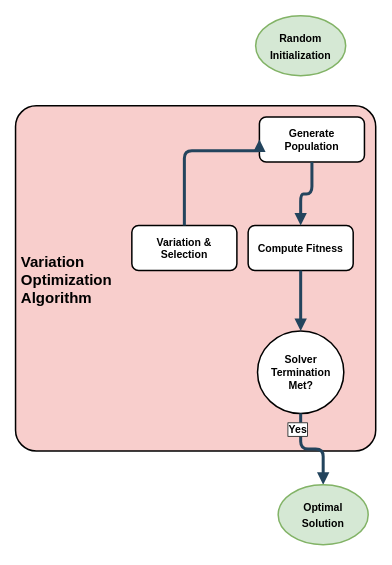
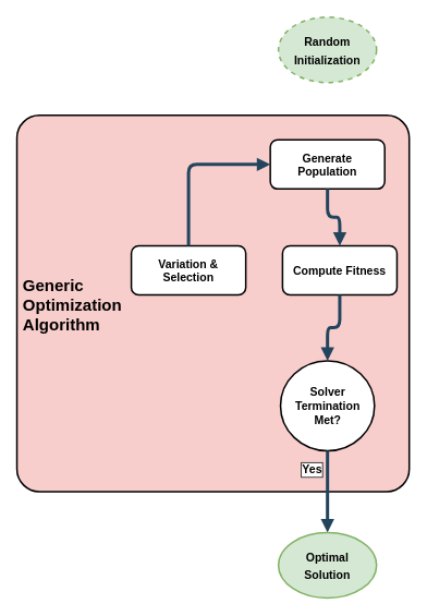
- <mxCell id="11" value="&lt;font style=&quot;font-size: 14px;&quot;&gt;&lt;b&gt;Random Initialization&lt;br&gt;&lt;/b&gt;&lt;/font&gt;" style="ellipse;whiteSpace=wrap;html=1;rounded=1;shadow=0;labelBackgroundColor=none;fontSize=18;strokeColor=#82b366;strokeWidth=2;fillColor=#d5e8d4;container=0;" parent="2" vertex="1"><mxGeometry x="320" width="120" height="80" as="geometry" /></mxCell>
+ <mxCell id="11" value="&lt;font style=&quot;font-size: 14px;&quot;&gt;&lt;b&gt;Random Initialization&lt;br&gt;&lt;/b&gt;&lt;/font&gt;" style="ellipse;whiteSpace=wrap;html=1;rounded=1;shadow=0;labelBackgroundColor=none;fontSize=18;strokeColor=#82b366;strokeWidth=2;fillColor=#d5e8d4;container=0;dashed=1;" parent="2" vertex="1"><mxGeometry x="320" width="120" height="80" as="geometry" /></mxCell>
- <mxCell id="4" value="Generate&#10;Population" style="rounded=1;fillColor=#FFFFFF;strokeColor=default;shadow=0;gradientColor=none;fontStyle=1;fontColor=#000000;fontSize=14;strokeWidth=2;container=0;" parent="2" vertex="1"><mxGeometry x="325" y="135" width="140" height="60" as="geometry" /></mxCell>
+ <mxCell id="4" value="Generate&#10;Population" style="rounded=1;fillColor=#FFFFFF;strokeColor=default;shadow=0;gradientColor=none;fontStyle=1;fontColor=#000000;fontSize=14;strokeWidth=2;container=0;" parent="2" vertex="1"><mxGeometry x="310" y="150" width="140" height="60" as="geometry" /></mxCell>
- <mxCell id="13" value="Variation &amp;&#10;Selection" style="rounded=1;fillColor=#FFFFFF;strokeColor=default;shadow=0;gradientColor=none;fontStyle=1;fontColor=#000000;fontSize=14;strokeWidth=2;container=0;" parent="2" vertex="1"><mxGeometry x="155" y="279.5" width="140" height="60" as="geometry" /></mxCell>
+ <mxCell id="13" value="Variation &amp;&#10;Selection" style="rounded=1;fillColor=#FFFFFF;strokeColor=default;shadow=0;gradientColor=none;fontStyle=1;fontColor=#000000;fontSize=14;strokeWidth=2;container=0;" parent="2" vertex="1"><mxGeometry x="140" y="279.5" width="140" height="60" as="geometry" /></mxCell>
- <mxCell id="5" value="Compute Fitness" style="rounded=1;fillColor=#FFFFFF;strokeColor=default;shadow=0;gradientColor=none;fontStyle=1;fontColor=#000000;fontSize=14;strokeWidth=2;container=0;" parent="2" vertex="1"><mxGeometry x="310" y="279.5" width="140" height="60" as="geometry" /></mxCell>
+ <mxCell id="5" value="Compute Fitness" style="rounded=1;fillColor=#FFFFFF;strokeColor=default;shadow=0;gradientColor=none;fontStyle=1;fontColor=#000000;fontSize=14;strokeWidth=2;container=0;" parent="2" vertex="1"><mxGeometry x="325" y="279.5" width="140" height="60" as="geometry" /></mxCell>
- <mxCell id="3" value=" Variation&#10; Optimization&#10; Algorithm" style="rounded=1;fillColor=#F8CECC;strokeColor=default;shadow=0;gradientColor=none;fontStyle=1;fontColor=#000000;fontSize=20;labelBackgroundColor=none;align=left;arcSize=6;strokeWidth=2;container=0;" parent="2" vertex="1"><mxGeometry y="120" width="480" height="460" as="geometry" /></mxCell>
+ <mxCell id="3" value=" Generic&#10; Optimization&#10; Algorithm" style="rounded=1;fillColor=#F8CECC;strokeColor=default;shadow=0;gradientColor=none;fontStyle=1;fontColor=#000000;fontSize=20;labelBackgroundColor=none;align=left;arcSize=6;strokeWidth=2;container=0;" parent="2" vertex="1"><mxGeometry y="120" width="480" height="460" as="geometry" /></mxCell>
- <mxCell id="12" value="&lt;font style=&quot;font-size: 14px;&quot;&gt;&lt;b&gt;Optimal&lt;br&gt;Solution&lt;/b&gt;&lt;/font&gt;" style="ellipse;whiteSpace=wrap;html=1;rounded=1;shadow=0;labelBackgroundColor=none;fontSize=18;strokeColor=#82b366;strokeWidth=2;fillColor=#d5e8d4;container=0;" parent="2" vertex="1"><mxGeometry x="350" y="625" width="120" height="80" as="geometry" /></mxCell>
+ <mxCell id="12" value="&lt;font style=&quot;font-size: 14px;&quot;&gt;&lt;b&gt;Optimal&lt;br&gt;Solution&lt;/b&gt;&lt;/font&gt;" style="ellipse;whiteSpace=wrap;html=1;rounded=1;shadow=0;labelBackgroundColor=none;fontSize=18;strokeColor=#82b366;strokeWidth=2;fillColor=#d5e8d4;container=0;" parent="2" vertex="1"><mxGeometry x="320" y="630" width="120" height="80" as="geometry" /></mxCell>
